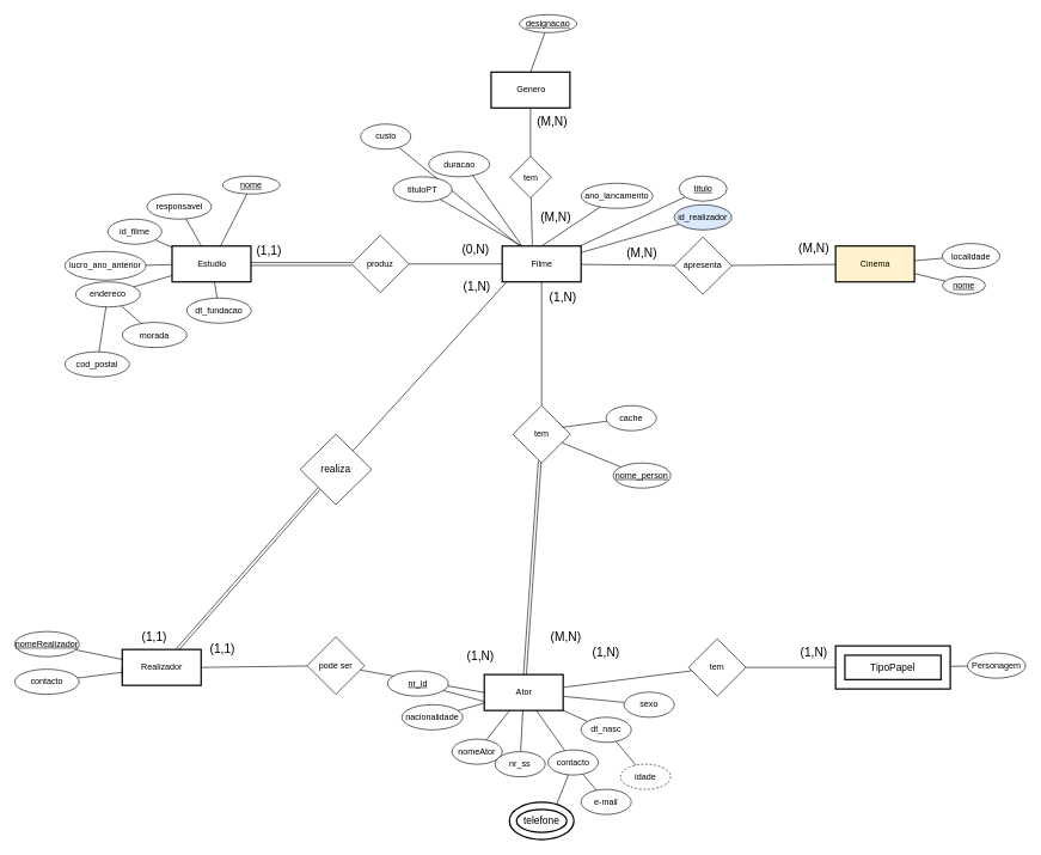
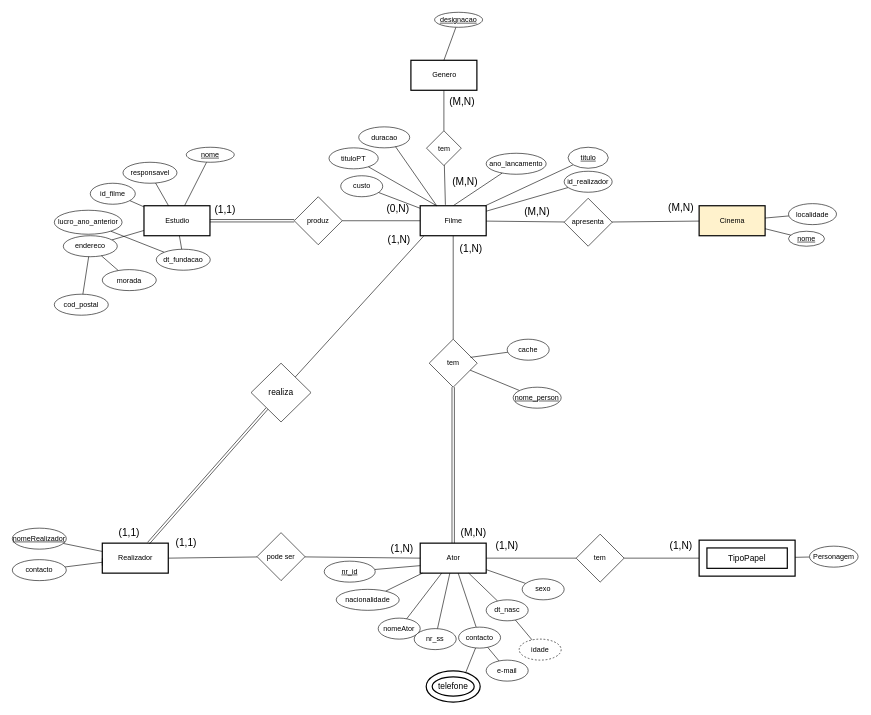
- <mxCell id="40" value="custo" style="ellipse;whiteSpace=wrap;html=1;" parent="1" vertex="1"><mxGeometry x="502.5" y="172.5" width="70" height="35" as="geometry" /></mxCell>
+ <mxCell id="40" value="custo" style="ellipse;whiteSpace=wrap;html=1;" parent="1" vertex="1"><mxGeometry x="567.5" y="292.5" width="70" height="35" as="geometry" /></mxCell>
- <mxCell id="46" value="id_realizador" style="ellipse;whiteSpace=wrap;html=1;fillColor=#dae8fc;" parent="1" vertex="1"><mxGeometry x="940" y="285" width="80" height="35" as="geometry" /></mxCell>
+ <mxCell id="46" value="id_realizador" style="ellipse;whiteSpace=wrap;html=1;" parent="1" vertex="1"><mxGeometry x="940" y="285" width="80" height="35" as="geometry" /></mxCell>
- <mxCell id="28" value="" style="edgeStyle=none;rounded=0;orthogonalLoop=1;jettySize=auto;html=1;endArrow=none;endFill=0;" parent="1" source="29" target="2" edge="1"><mxGeometry relative="1" as="geometry" /></mxCell>
+ <mxCell id="28" value="" style="edgeStyle=none;rounded=0;orthogonalLoop=1;jettySize=auto;html=1;endArrow=none;endFill=0;" parent="1" source="29" target="31" edge="1"><mxGeometry relative="1" as="geometry" /></mxCell>
- <mxCell id="6" value="Ator" style="html=1;strokeWidth=2;" parent="1" vertex="1"><mxGeometry x="675" y="940" width="110" height="50" as="geometry" /></mxCell>
+ <mxCell id="6" value="Ator" style="html=1;strokeWidth=2;" parent="1" vertex="1"><mxGeometry x="700" y="905" width="110" height="50" as="geometry" /></mxCell>
- <mxCell id="62" value="nacionalidade" style="ellipse;whiteSpace=wrap;html=1;" parent="1" vertex="1"><mxGeometry x="560" y="982" width="85" height="35" as="geometry" /></mxCell>
+ <mxCell id="62" value="nacionalidade" style="ellipse;whiteSpace=wrap;html=1;" parent="1" vertex="1"><mxGeometry x="560" y="982" width="105" height="35" as="geometry" /></mxCell>
